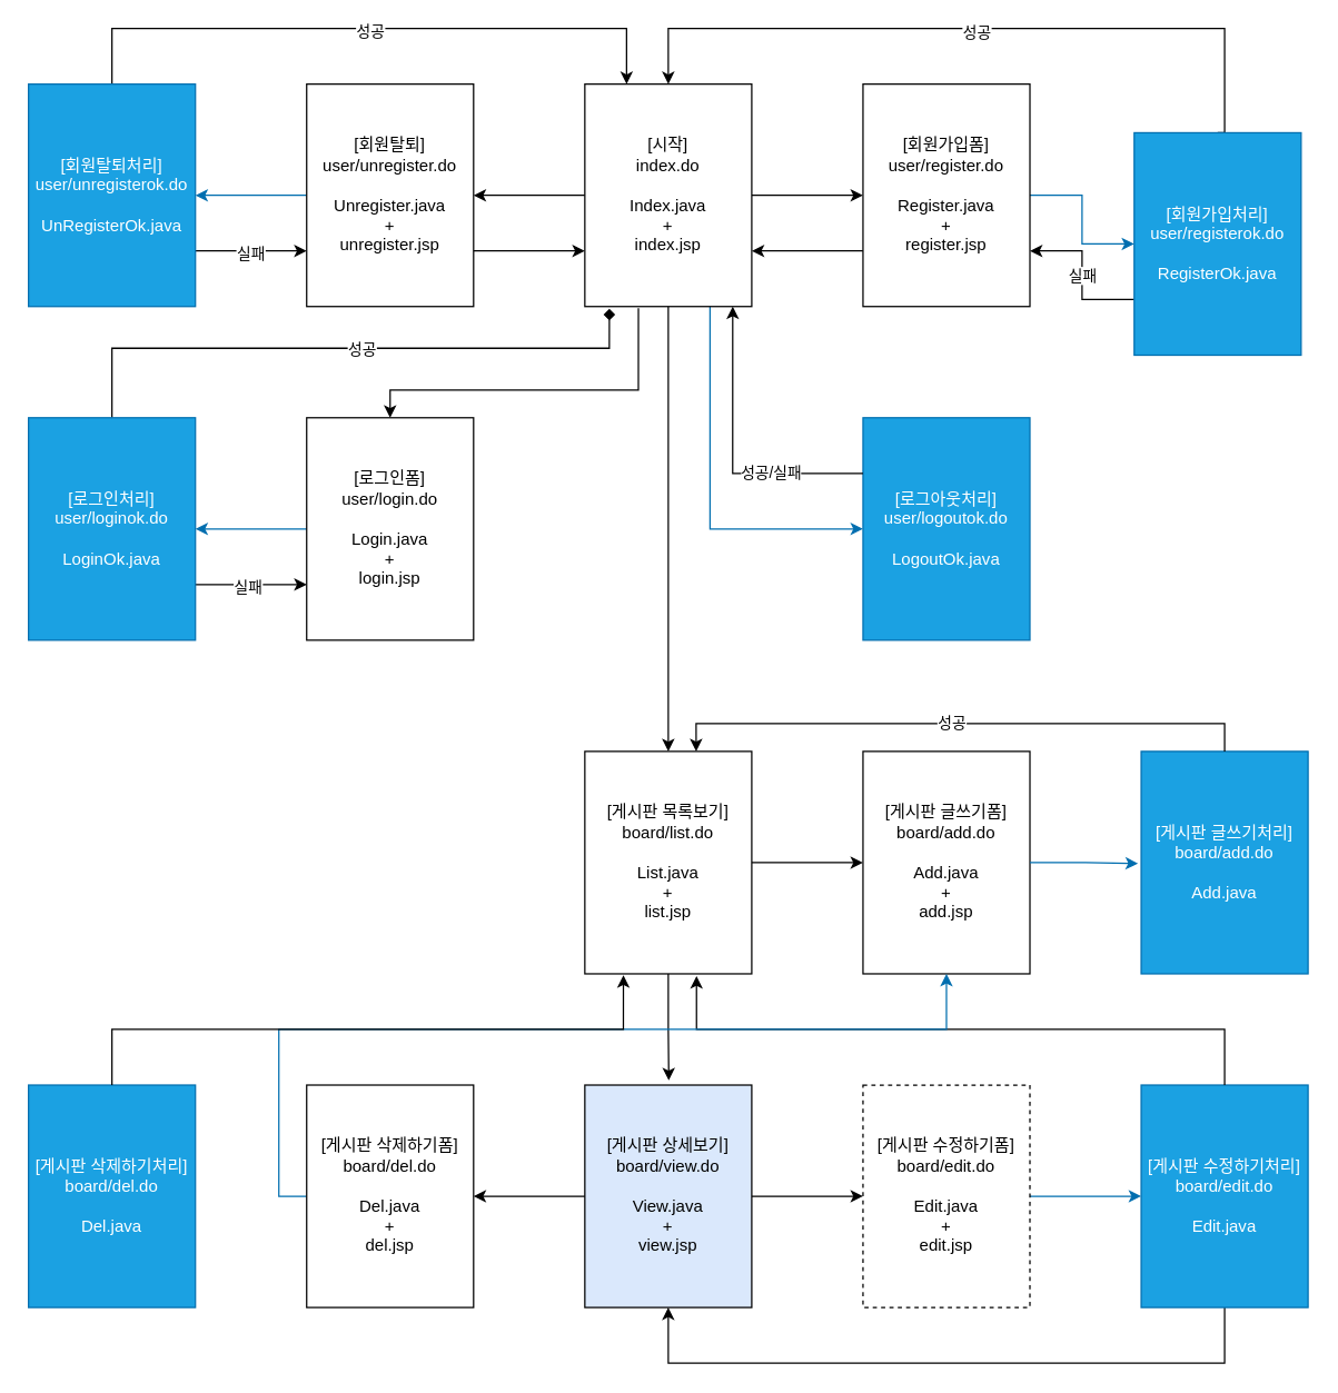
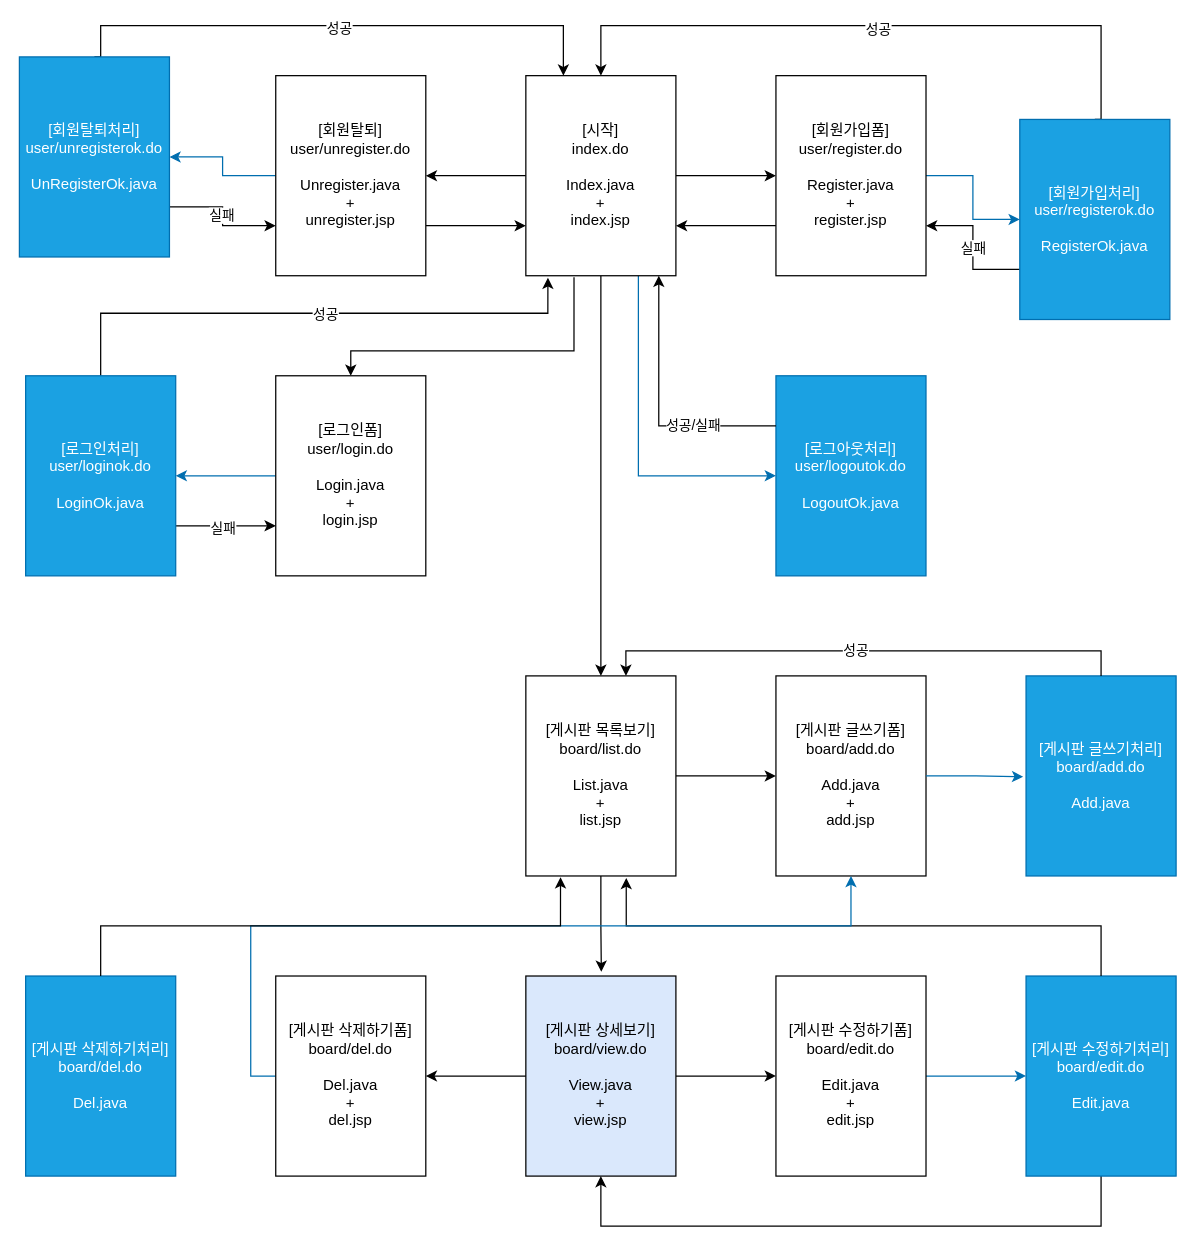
- <mxCell id="23" value="&lt;div&gt;[회원탈퇴처리]&lt;/div&gt;&lt;div&gt;user/unregisterok.do&lt;/div&gt;&lt;div&gt;&lt;br&gt;&lt;/div&gt;UnRegisterOk.java" style="whiteSpace=wrap;html=1;fillColor=#1ba1e2;fontColor=#ffffff;strokeColor=#006EAF;" vertex="1" parent="1"><mxGeometry x="20" y="60" width="120" height="160" as="geometry" /></mxCell>
+ <mxCell id="23" value="&lt;div&gt;[회원탈퇴처리]&lt;/div&gt;&lt;div&gt;user/unregisterok.do&lt;/div&gt;&lt;div&gt;&lt;br&gt;&lt;/div&gt;UnRegisterOk.java" style="whiteSpace=wrap;html=1;fillColor=#1ba1e2;fontColor=#ffffff;strokeColor=#006EAF;" vertex="1" parent="1"><mxGeometry x="15" y="45" width="120" height="160" as="geometry" /></mxCell>
- <mxCell id="28" style="edgeStyle=orthogonalEdgeStyle;rounded=0;orthogonalLoop=1;jettySize=auto;html=1;exitX=0.5;exitY=0;exitDx=0;exitDy=0;entryX=0.147;entryY=1.01;entryDx=0;entryDy=0;entryPerimeter=0;endArrow=diamond;" edge="1" parent="1" source="30" target="7"><mxGeometry relative="1" as="geometry"><Array as="points"><mxPoint x="80" y="250" /><mxPoint x="438" y="250" /><mxPoint x="438" y="222" /></Array></mxGeometry></mxCell>
+ <mxCell id="28" style="edgeStyle=orthogonalEdgeStyle;rounded=0;orthogonalLoop=1;jettySize=auto;html=1;exitX=0.5;exitY=0;exitDx=0;exitDy=0;entryX=0.147;entryY=1.01;entryDx=0;entryDy=0;entryPerimeter=0;" edge="1" parent="1" source="30" target="7"><mxGeometry relative="1" as="geometry"><Array as="points"><mxPoint x="80" y="250" /><mxPoint x="438" y="250" /><mxPoint x="438" y="222" /></Array></mxGeometry></mxCell>
- <mxCell id="45" value="&lt;div&gt;[게시판 수정하기폼]&lt;/div&gt;&lt;div&gt;board/edit.do&lt;/div&gt;&lt;div&gt;&lt;br&gt;&lt;/div&gt;Edit.java&lt;div&gt;+&lt;br&gt;&lt;div&gt;edit.jsp&lt;/div&gt;&lt;/div&gt;" style="whiteSpace=wrap;html=1;dashed=1;" vertex="1" parent="1"><mxGeometry x="620" y="780" width="120" height="160" as="geometry" /></mxCell>
+ <mxCell id="45" value="&lt;div&gt;[게시판 수정하기폼]&lt;/div&gt;&lt;div&gt;board/edit.do&lt;/div&gt;&lt;div&gt;&lt;br&gt;&lt;/div&gt;Edit.java&lt;div&gt;+&lt;br&gt;&lt;div&gt;edit.jsp&lt;/div&gt;&lt;/div&gt;" style="whiteSpace=wrap;html=1;" vertex="1" parent="1"><mxGeometry x="620" y="780" width="120" height="160" as="geometry" /></mxCell>
